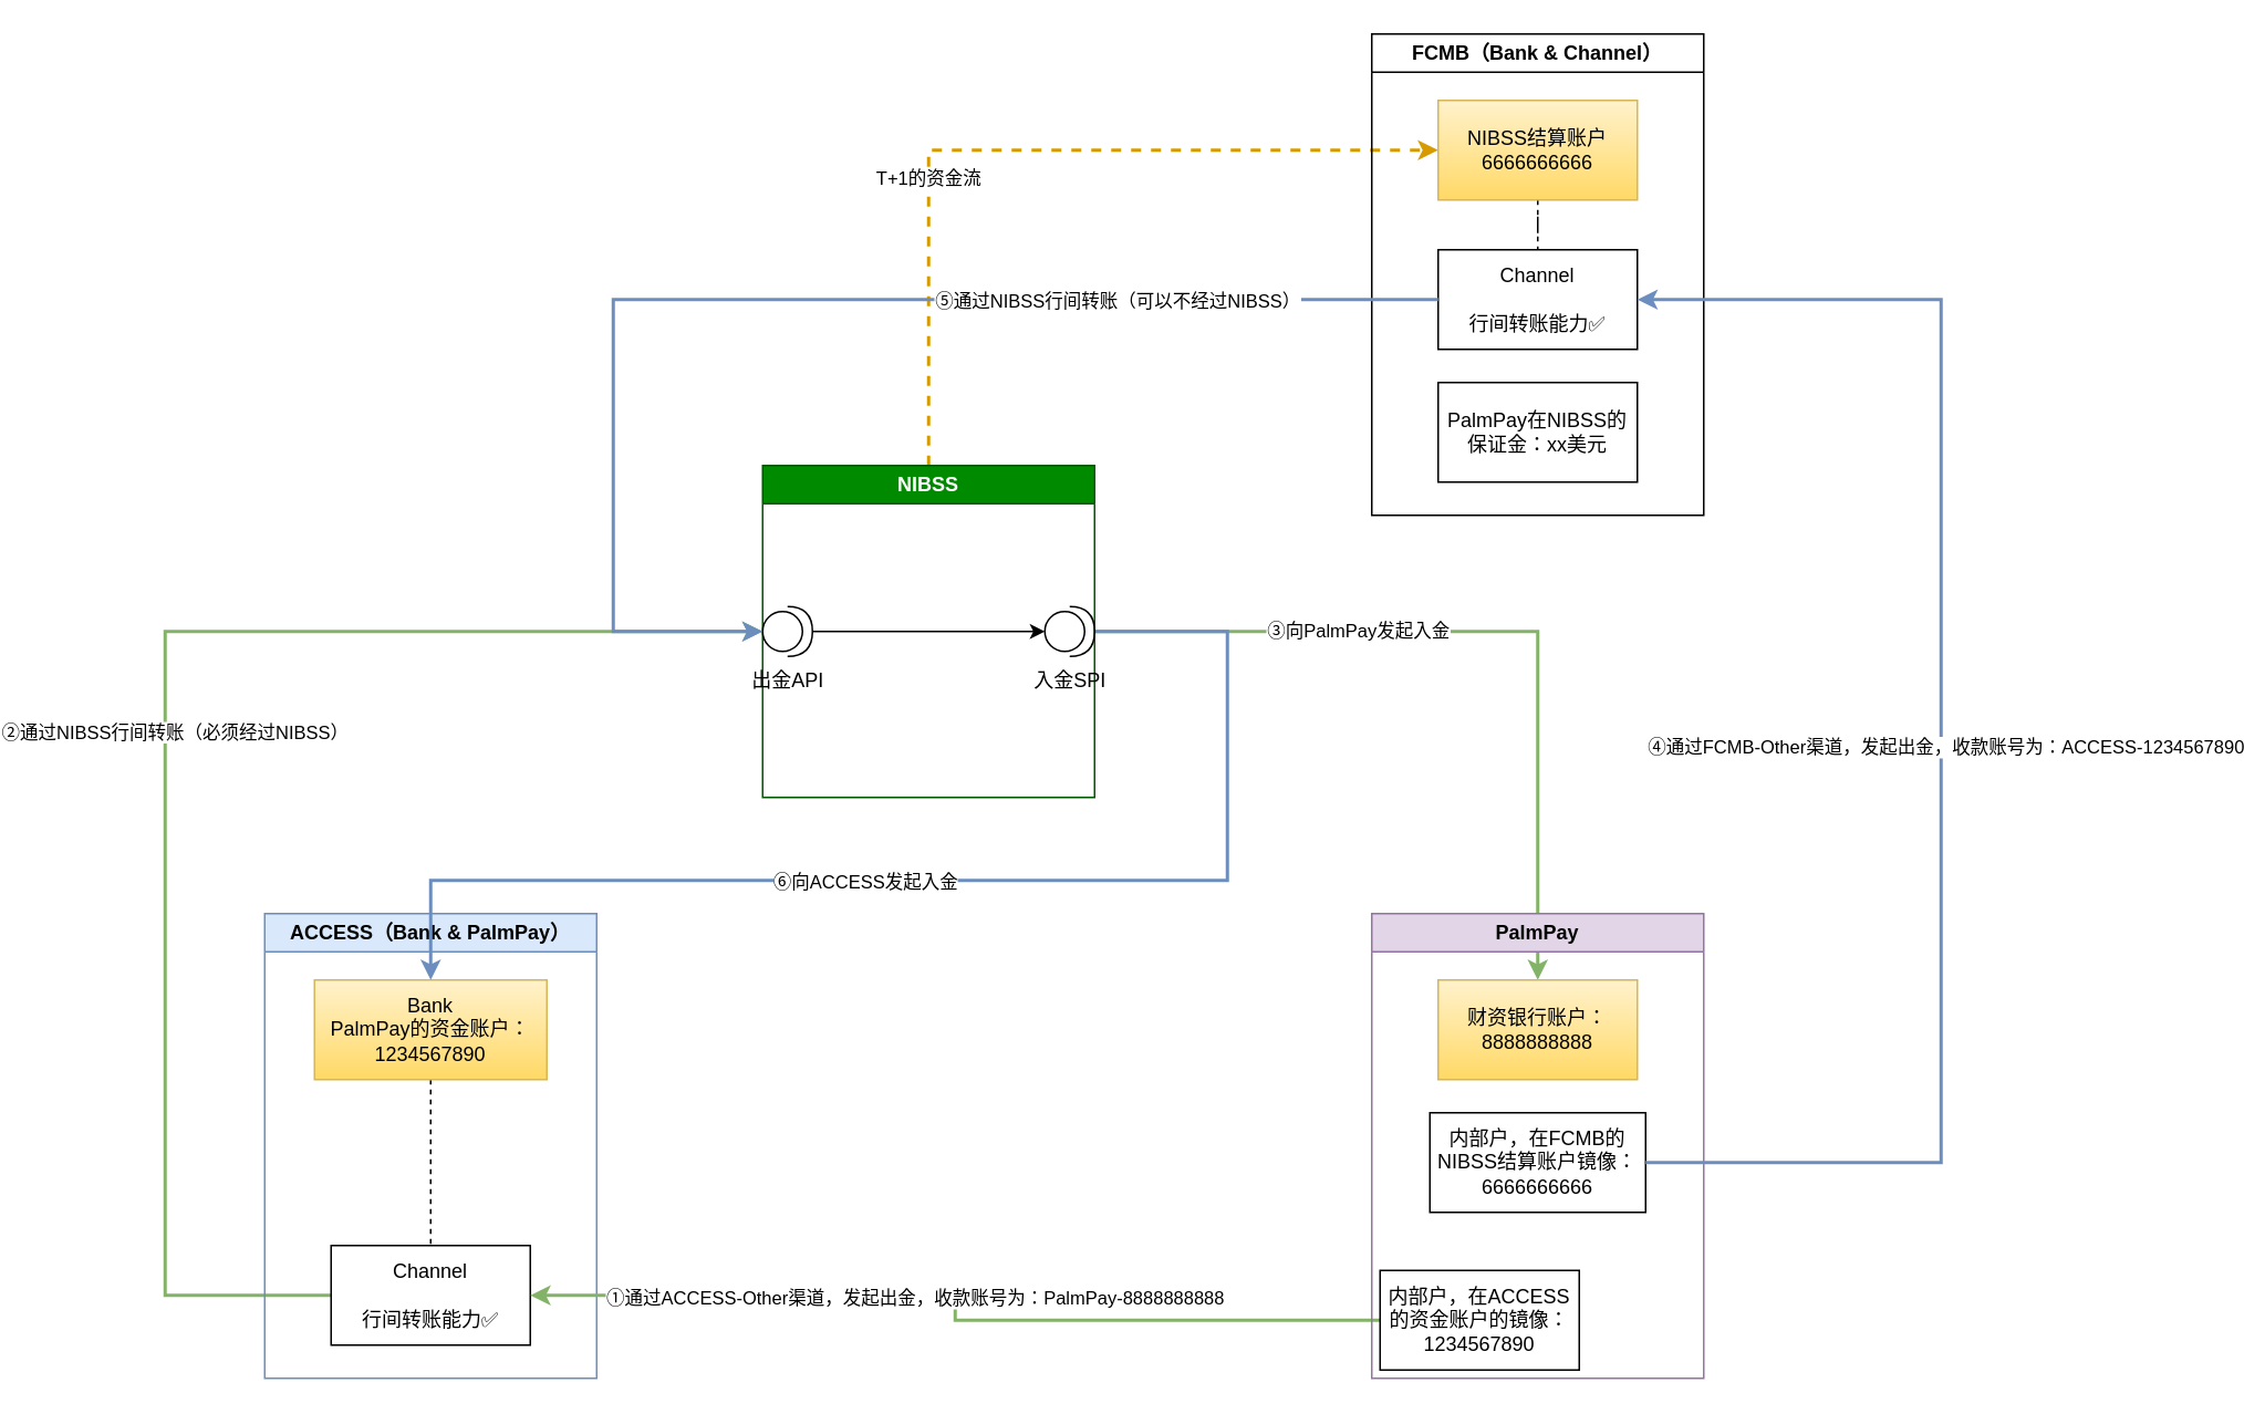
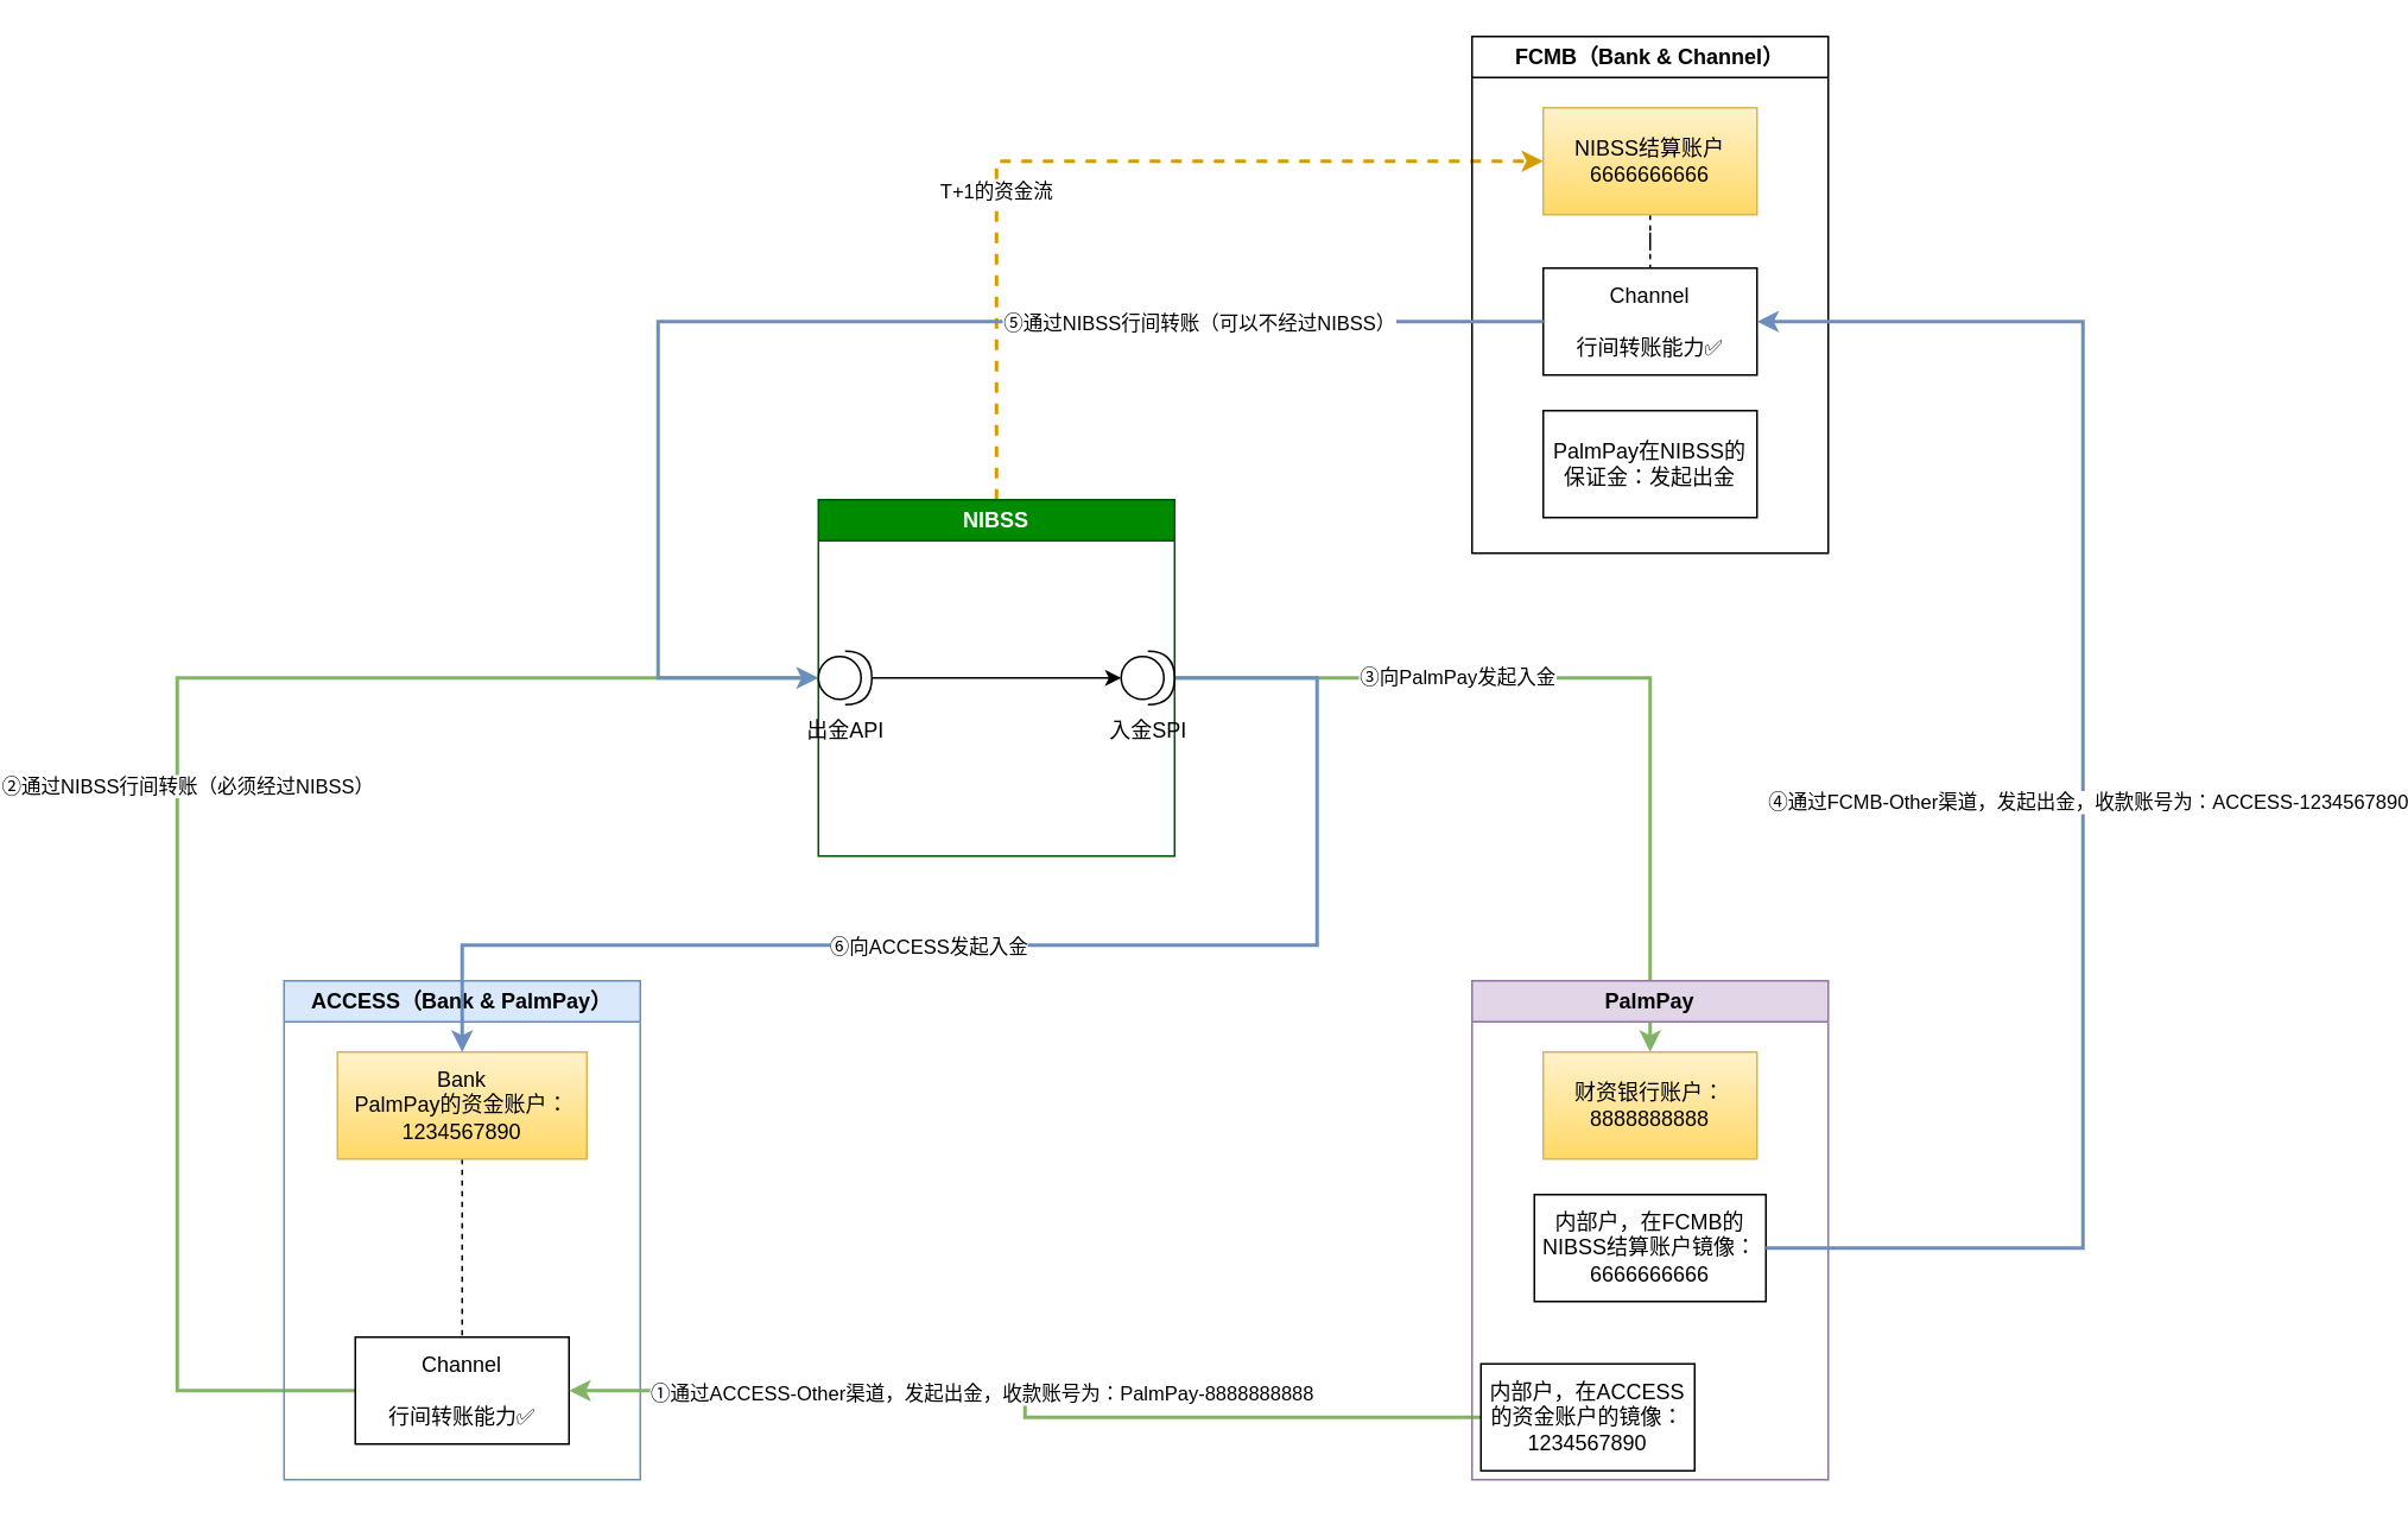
- <mxCell id="25" value="&lt;div&gt;PalmPay在NIBSS的保证金：xx美元&lt;/div&gt;" style="rounded=0;whiteSpace=wrap;html=1;" vertex="1" parent="24"><mxGeometry x="40" y="210" width="120" height="60" as="geometry" /></mxCell>
+ <mxCell id="25" value="&lt;div&gt;PalmPay在NIBSS的保证金：发起出金&lt;/div&gt;" style="rounded=0;whiteSpace=wrap;html=1;" vertex="1" parent="24"><mxGeometry x="40" y="210" width="120" height="60" as="geometry" /></mxCell>
